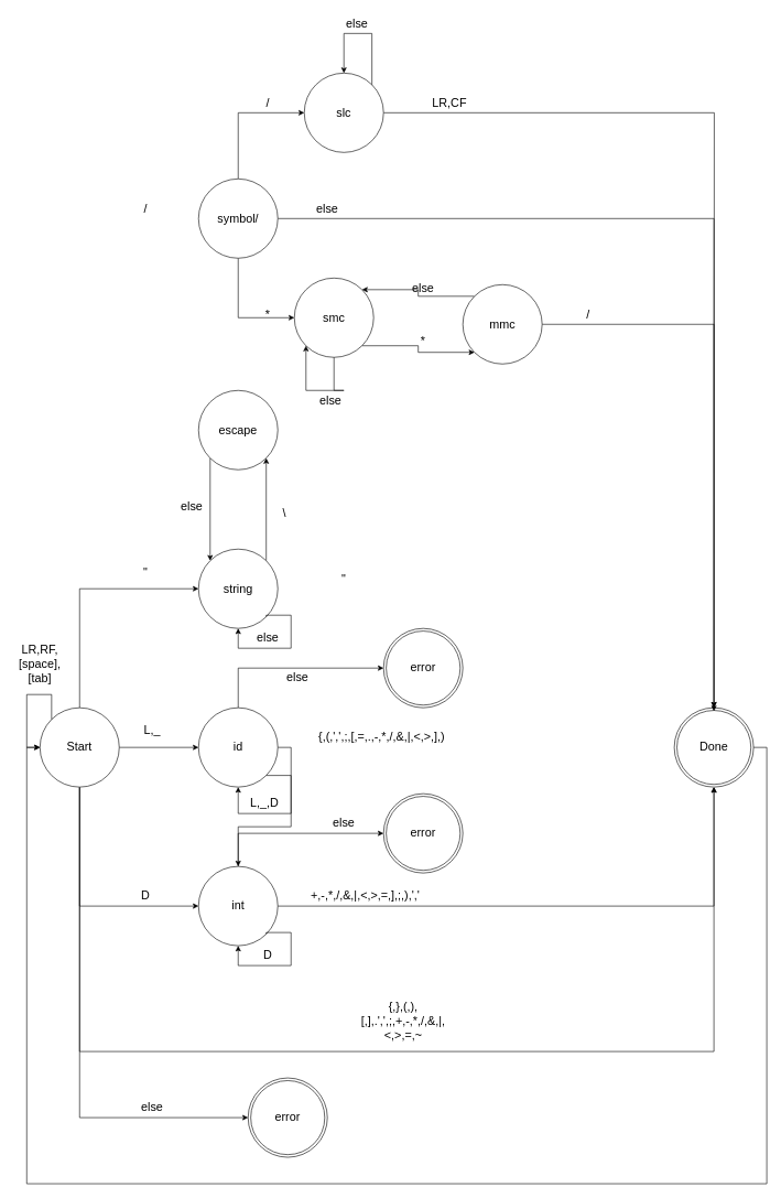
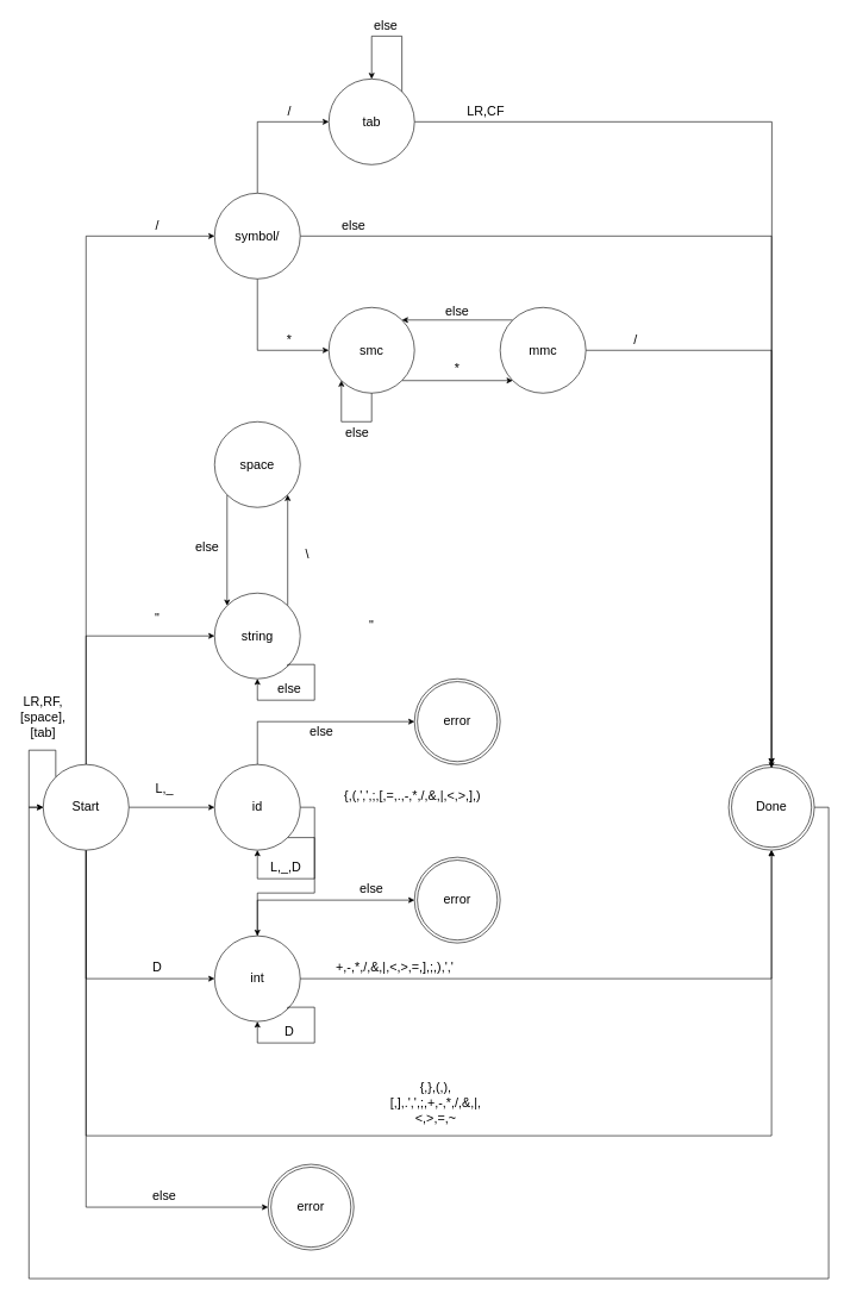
- <mxCell id="39" value="&lt;font style=&quot;font-size: 18px;&quot;&gt;slc&lt;/font&gt;" style="shape=ellipse;html=1;dashed=0;whiteSpace=wrap;aspect=fixed;perimeter=ellipsePerimeter;" vertex="1" parent="1"><mxGeometry x="460" y="110" width="120" height="120" as="geometry" /></mxCell>
+ <mxCell id="39" value="&lt;font style=&quot;font-size: 18px;&quot;&gt;tab&lt;/font&gt;" style="shape=ellipse;html=1;dashed=0;whiteSpace=wrap;aspect=fixed;perimeter=ellipsePerimeter;" vertex="1" parent="1"><mxGeometry x="460" y="110" width="120" height="120" as="geometry" /></mxCell>
+ <mxCell id="4" style="edgeStyle=orthogonalEdgeStyle;rounded=0;orthogonalLoop=1;jettySize=auto;html=1;exitX=0.5;exitY=0;exitDx=0;exitDy=0;entryX=0;entryY=0.5;entryDx=0;entryDy=0;" edge="1" parent="1" source="8" target="17"><mxGeometry relative="1" as="geometry" /></mxCell>
- <mxCell id="42" value="&lt;span style=&quot;font-size: 18px;&quot;&gt;smc&lt;/span&gt;" style="shape=ellipse;html=1;dashed=0;whiteSpace=wrap;aspect=fixed;perimeter=ellipsePerimeter;" vertex="1" parent="1"><mxGeometry x="445" y="420" width="120" height="120" as="geometry" /></mxCell>
+ <mxCell id="42" value="&lt;span style=&quot;font-size: 18px;&quot;&gt;smc&lt;/span&gt;" style="shape=ellipse;html=1;dashed=0;whiteSpace=wrap;aspect=fixed;perimeter=ellipsePerimeter;" vertex="1" parent="1"><mxGeometry x="460" y="430" width="120" height="120" as="geometry" /></mxCell>
- <mxCell id="33" value="&lt;font style=&quot;font-size: 18px;&quot;&gt;escape&lt;/font&gt;" style="shape=ellipse;html=1;dashed=0;whiteSpace=wrap;aspect=fixed;perimeter=ellipsePerimeter;" vertex="1" parent="1"><mxGeometry x="300" y="590" width="120" height="120" as="geometry" /></mxCell>
+ <mxCell id="33" value="&lt;font style=&quot;font-size: 18px;&quot;&gt;space&lt;/font&gt;" style="shape=ellipse;html=1;dashed=0;whiteSpace=wrap;aspect=fixed;perimeter=ellipsePerimeter;" vertex="1" parent="1"><mxGeometry x="300" y="590" width="120" height="120" as="geometry" /></mxCell>
